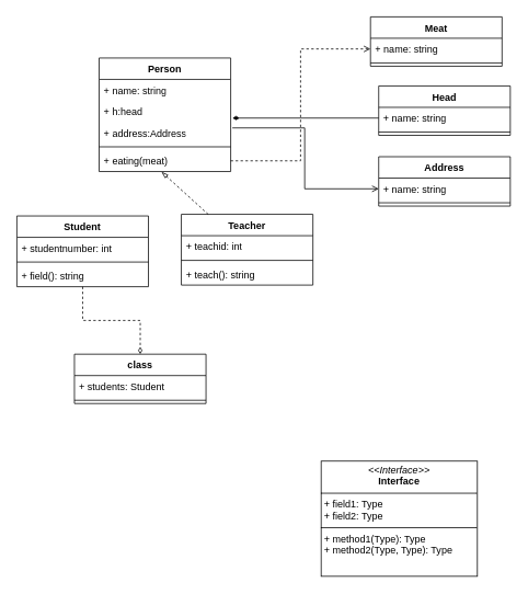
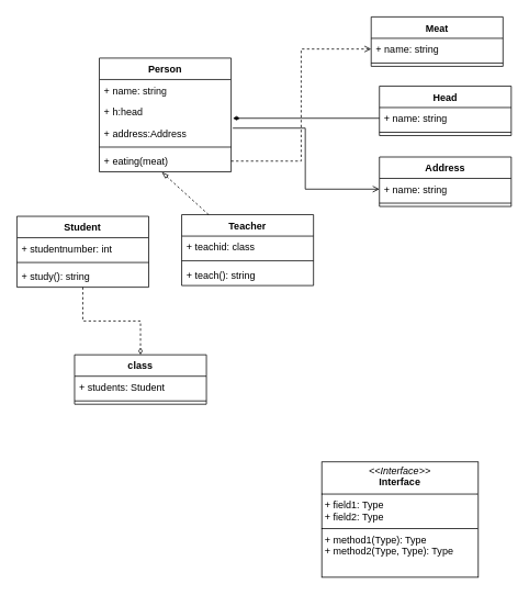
- <mxCell id="14" value="+ teachid: int" style="text;strokeColor=none;fillColor=none;align=left;verticalAlign=top;spacingLeft=4;spacingRight=4;overflow=hidden;rotatable=0;points=[[0,0.5],[1,0.5]];portConstraint=eastwest;whiteSpace=wrap;html=1;" vertex="1" parent="13"><mxGeometry y="26" width="160" height="26" as="geometry" /></mxCell>
+ <mxCell id="14" value="+ teachid: class" style="text;strokeColor=none;fillColor=none;align=left;verticalAlign=top;spacingLeft=4;spacingRight=4;overflow=hidden;rotatable=0;points=[[0,0.5],[1,0.5]];portConstraint=eastwest;whiteSpace=wrap;html=1;" vertex="1" parent="13"><mxGeometry y="26" width="160" height="26" as="geometry" /></mxCell>
- <mxCell id="12" value="+ field(): string" style="text;strokeColor=none;fillColor=none;align=left;verticalAlign=top;spacingLeft=4;spacingRight=4;overflow=hidden;rotatable=0;points=[[0,0.5],[1,0.5]];portConstraint=eastwest;whiteSpace=wrap;html=1;" vertex="1" parent="9"><mxGeometry y="60" width="160" height="26" as="geometry" /></mxCell>
+ <mxCell id="12" value="+ study(): string" style="text;strokeColor=none;fillColor=none;align=left;verticalAlign=top;spacingLeft=4;spacingRight=4;overflow=hidden;rotatable=0;points=[[0,0.5],[1,0.5]];portConstraint=eastwest;whiteSpace=wrap;html=1;" vertex="1" parent="9"><mxGeometry y="60" width="160" height="26" as="geometry" /></mxCell>
